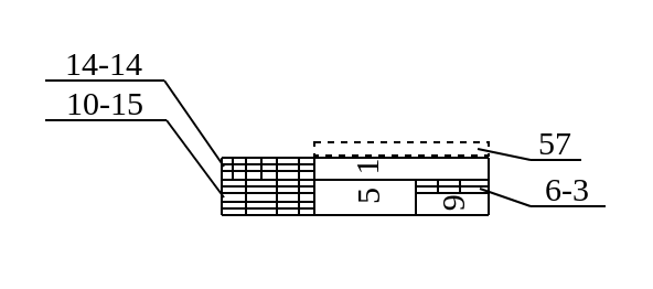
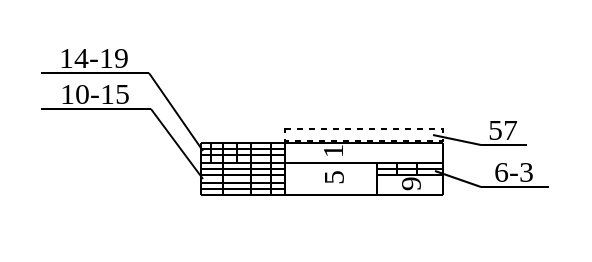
- <mxCell id="24" value="&lt;font face=&quot;Verdana&quot; style=&quot;font-size: 15px;&quot;&gt;14-14&lt;/font&gt;" style="text;html=1;strokeColor=none;fillColor=none;align=center;verticalAlign=middle;whiteSpace=wrap;rounded=0;fontSize=15;" parent="1" vertex="1"><mxGeometry x="20" y="20" width="54" height="16" as="geometry" /></mxCell>
+ <mxCell id="24" value="&lt;font face=&quot;Verdana&quot; style=&quot;font-size: 15px;&quot;&gt;14-19&lt;/font&gt;" style="text;html=1;strokeColor=none;fillColor=none;align=center;verticalAlign=middle;whiteSpace=wrap;rounded=0;fontSize=15;" parent="1" vertex="1"><mxGeometry x="20" y="20" width="54" height="16" as="geometry" /></mxCell>
